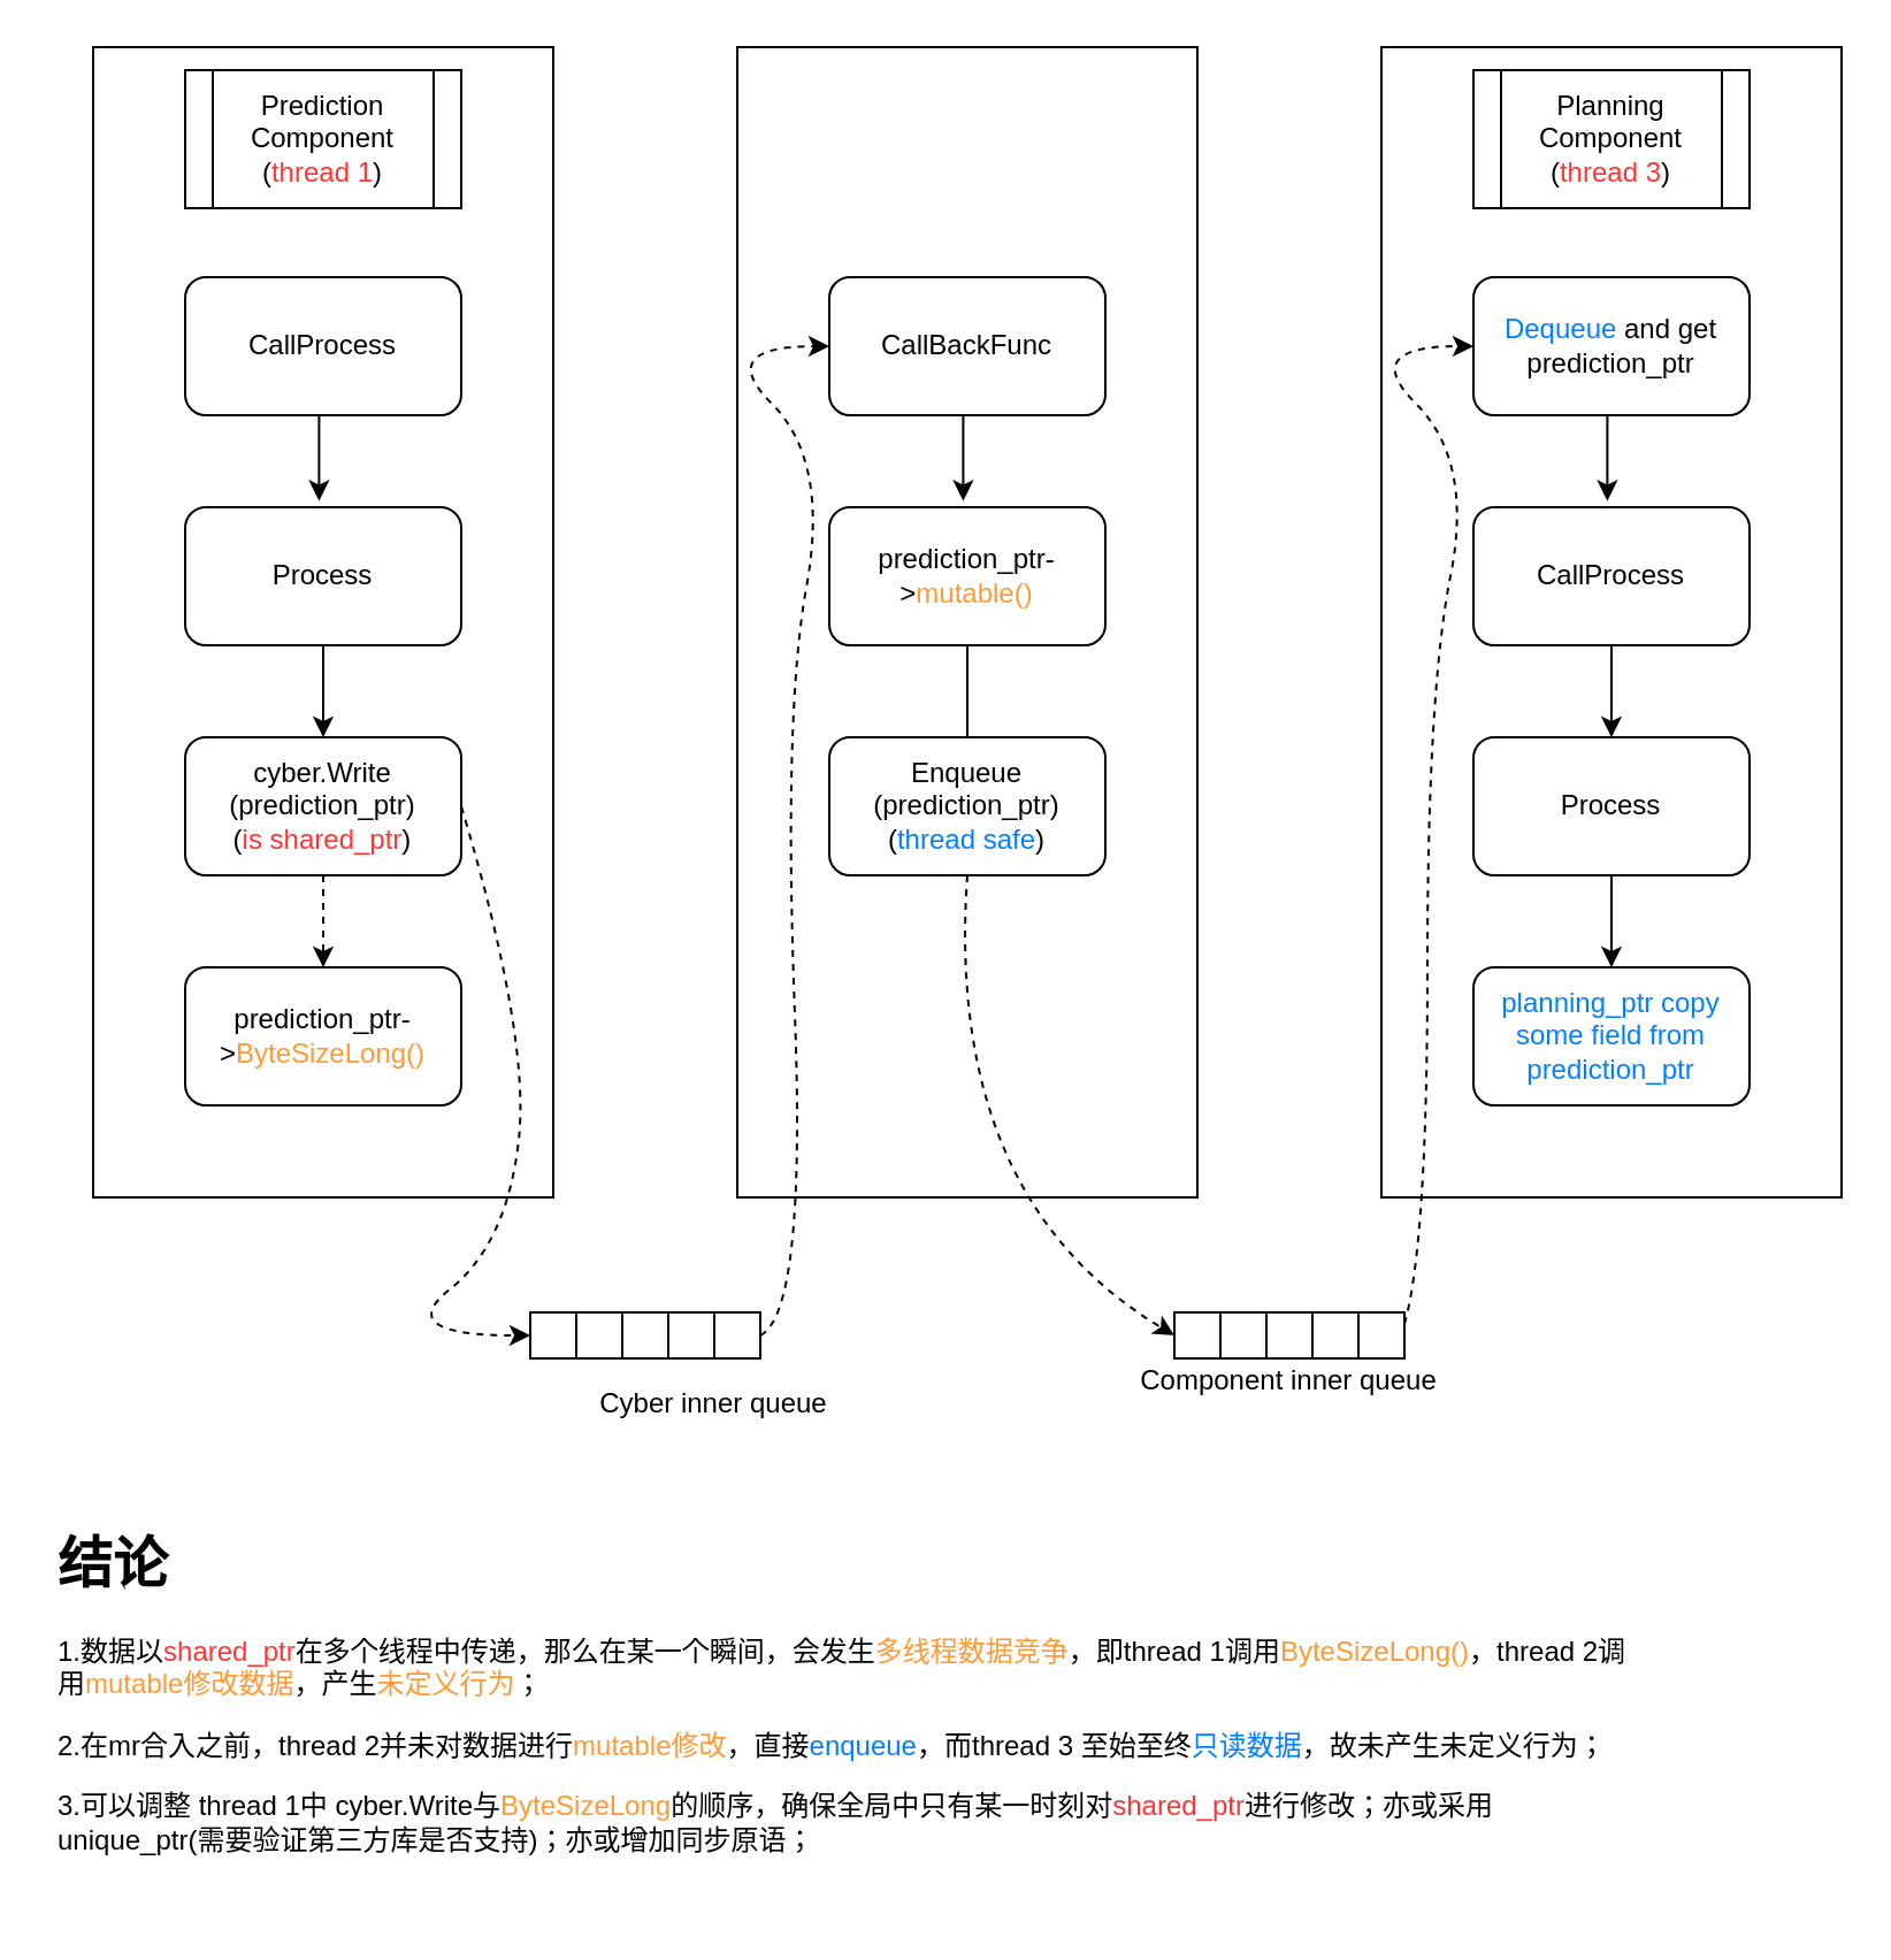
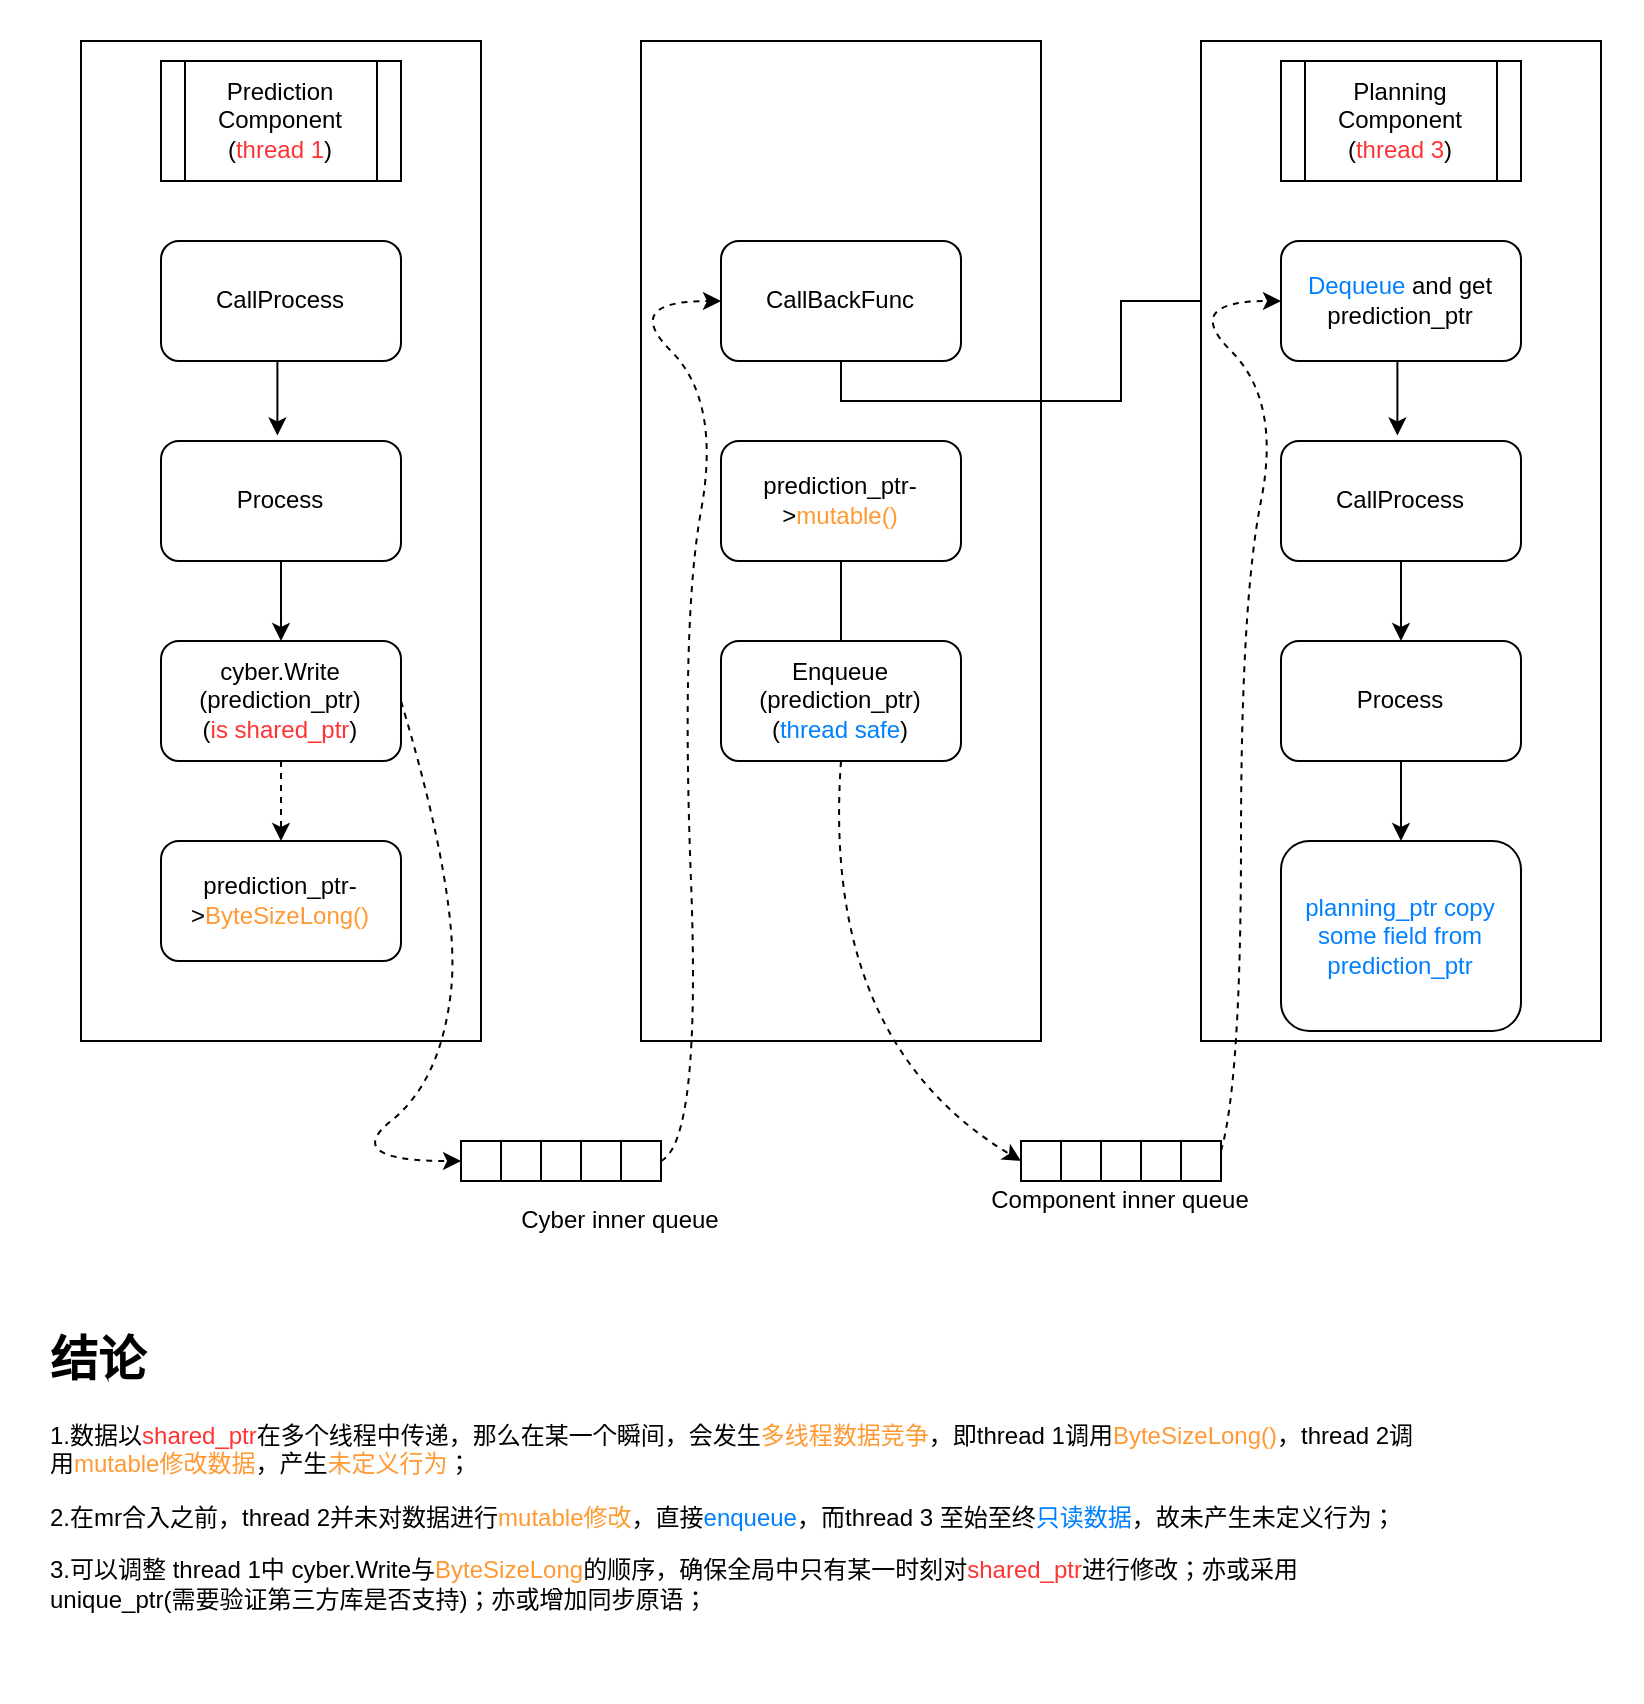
- <mxCell id="12" style="edgeStyle=orthogonalEdgeStyle;rounded=0;orthogonalLoop=1;jettySize=auto;html=1;exitX=0.5;exitY=1;exitDx=0;exitDy=0;entryX=0.485;entryY=-0.046;entryDx=0;entryDy=0;entryPerimeter=0;" edge="1" parent="1" source="13" target="15"><mxGeometry relative="1" as="geometry" /></mxCell>
+ <mxCell id="12" style="edgeStyle=orthogonalEdgeStyle;rounded=0;orthogonalLoop=1;jettySize=auto;html=1;exitX=0.5;exitY=1;exitDx=0;exitDy=0;" edge="1" parent="1" source="13" target="20"><mxGeometry relative="1" as="geometry" /></mxCell>
- <mxCell id="25" value="&lt;font color=&quot;#007fff&quot;&gt;planning_ptr copy some field from prediction_ptr&lt;/font&gt;" style="rounded=1;whiteSpace=wrap;html=1;" vertex="1" parent="1"><mxGeometry x="640" y="420" width="120" height="60" as="geometry" /></mxCell>
+ <mxCell id="25" value="&lt;font color=&quot;#007fff&quot;&gt;planning_ptr copy some field from prediction_ptr&lt;/font&gt;" style="rounded=1;whiteSpace=wrap;html=1;" vertex="1" parent="1"><mxGeometry x="640" y="420" width="120" height="95" as="geometry" /></mxCell>
